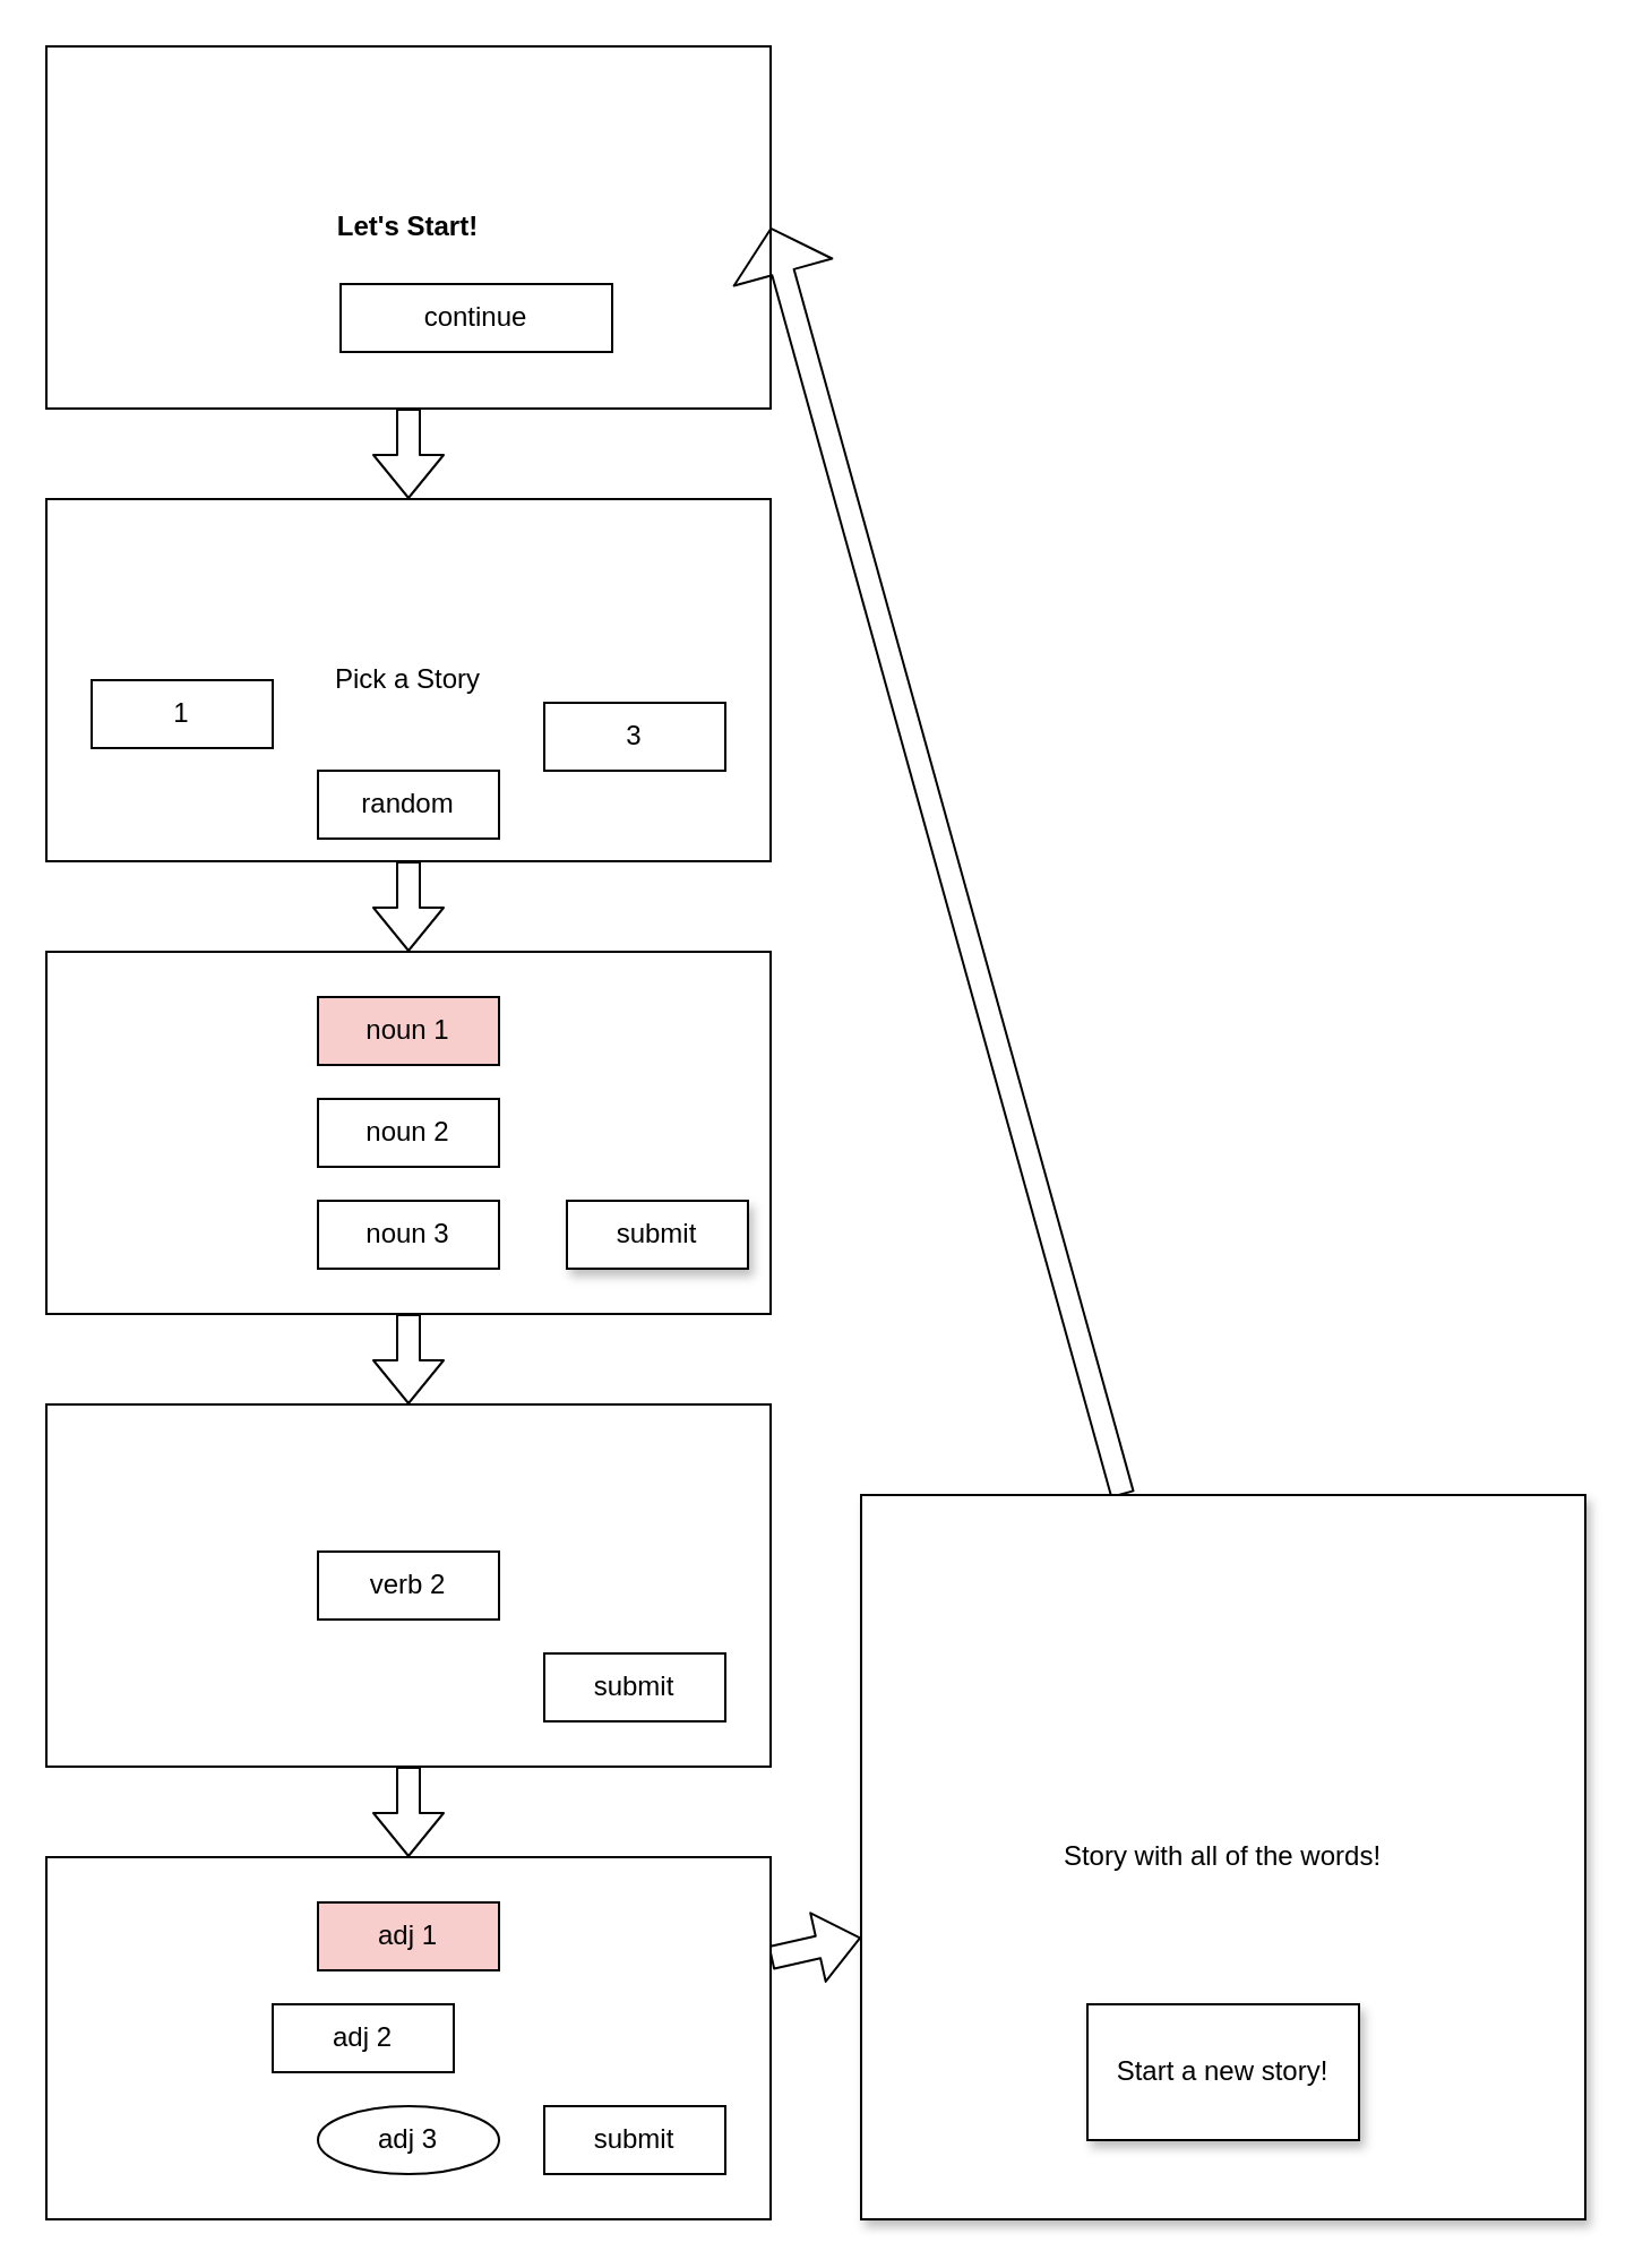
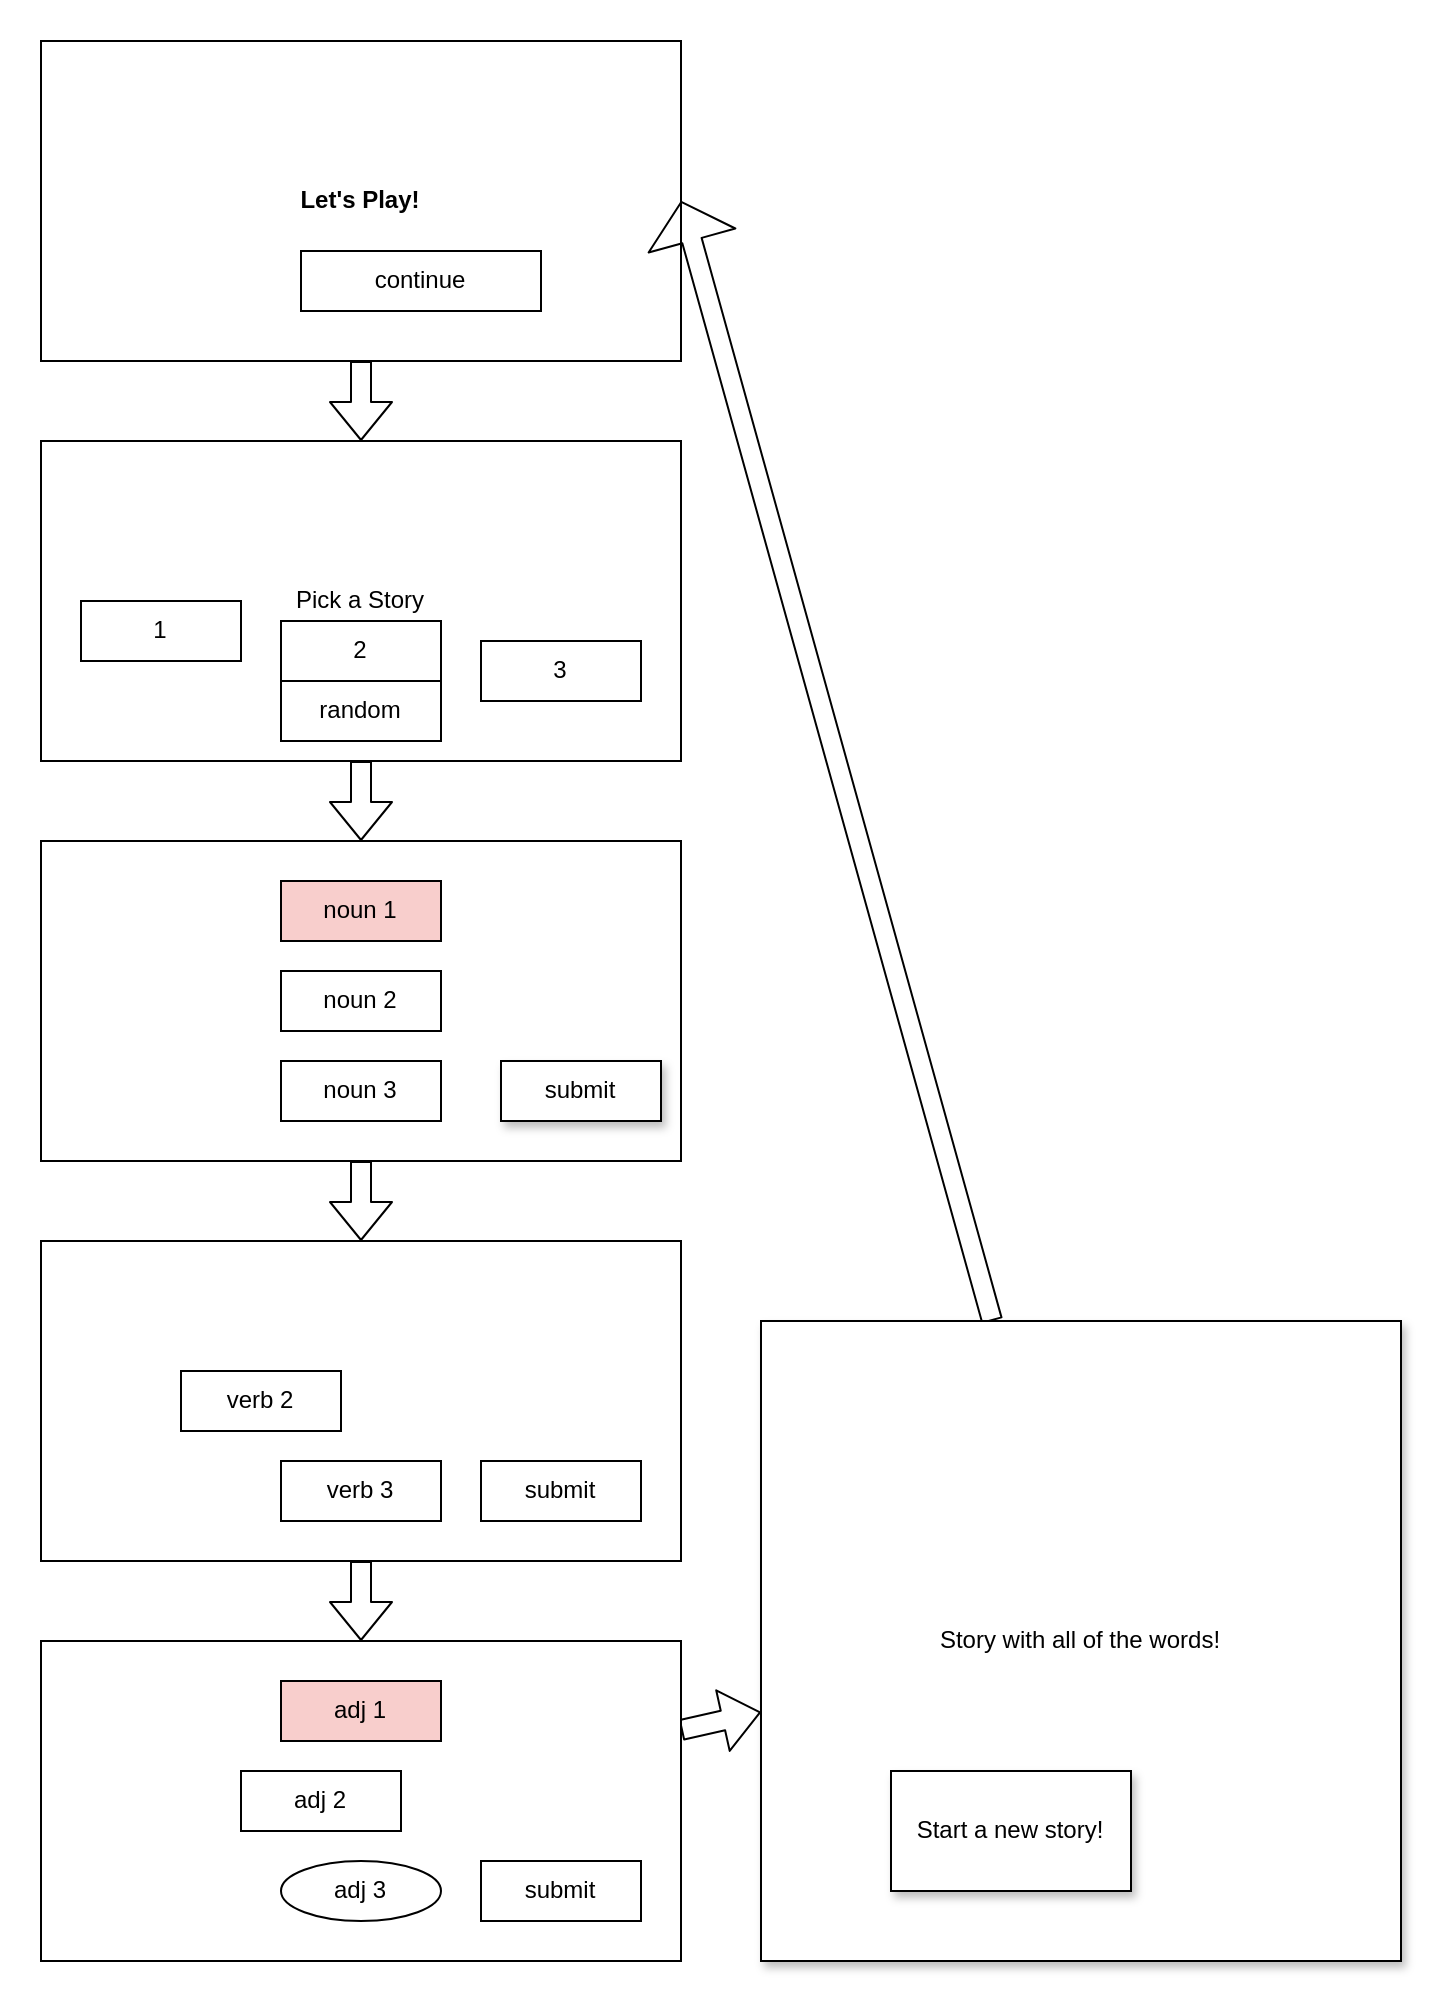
- <mxCell id="3" value="Let's Start!" style="whiteSpace=wrap;html=1;fontStyle=1" parent="1" vertex="1"><mxGeometry x="20" y="20" width="320" height="160" as="geometry" /></mxCell>
+ <mxCell id="3" value="Let's Play!" style="whiteSpace=wrap;html=1;fontStyle=1" parent="1" vertex="1"><mxGeometry x="20" y="20" width="320" height="160" as="geometry" /></mxCell>
+ <mxCell id="8" value="2" style="whiteSpace=wrap;html=1;" vertex="1" parent="1"><mxGeometry x="140" y="310" width="80" height="30" as="geometry" /></mxCell>
- <mxCell id="9" value="3" style="whiteSpace=wrap;html=1;" vertex="1" parent="1"><mxGeometry x="240" y="310" width="80" height="30" as="geometry" /></mxCell>
+ <mxCell id="9" value="3" style="whiteSpace=wrap;html=1;" vertex="1" parent="1"><mxGeometry x="240" y="320" width="80" height="30" as="geometry" /></mxCell>
- <mxCell id="18" value="verb 2" style="whiteSpace=wrap;html=1;" vertex="1" parent="1"><mxGeometry x="140" y="685" width="80" height="30" as="geometry" /></mxCell>
+ <mxCell id="18" value="verb 2" style="whiteSpace=wrap;html=1;" vertex="1" parent="1"><mxGeometry x="90" y="685" width="80" height="30" as="geometry" /></mxCell>
+ <mxCell id="19" value="verb 3" style="whiteSpace=wrap;html=1;" vertex="1" parent="1"><mxGeometry x="140" y="730" width="80" height="30" as="geometry" /></mxCell>
- <mxCell id="30" value="Start a new story!" style="whiteSpace=wrap;html=1;shadow=1;" vertex="1" parent="1"><mxGeometry x="480" y="885" width="120" height="60" as="geometry" /></mxCell>
+ <mxCell id="30" value="Start a new story!" style="whiteSpace=wrap;html=1;shadow=1;" vertex="1" parent="1"><mxGeometry x="445" y="885" width="120" height="60" as="geometry" /></mxCell>
